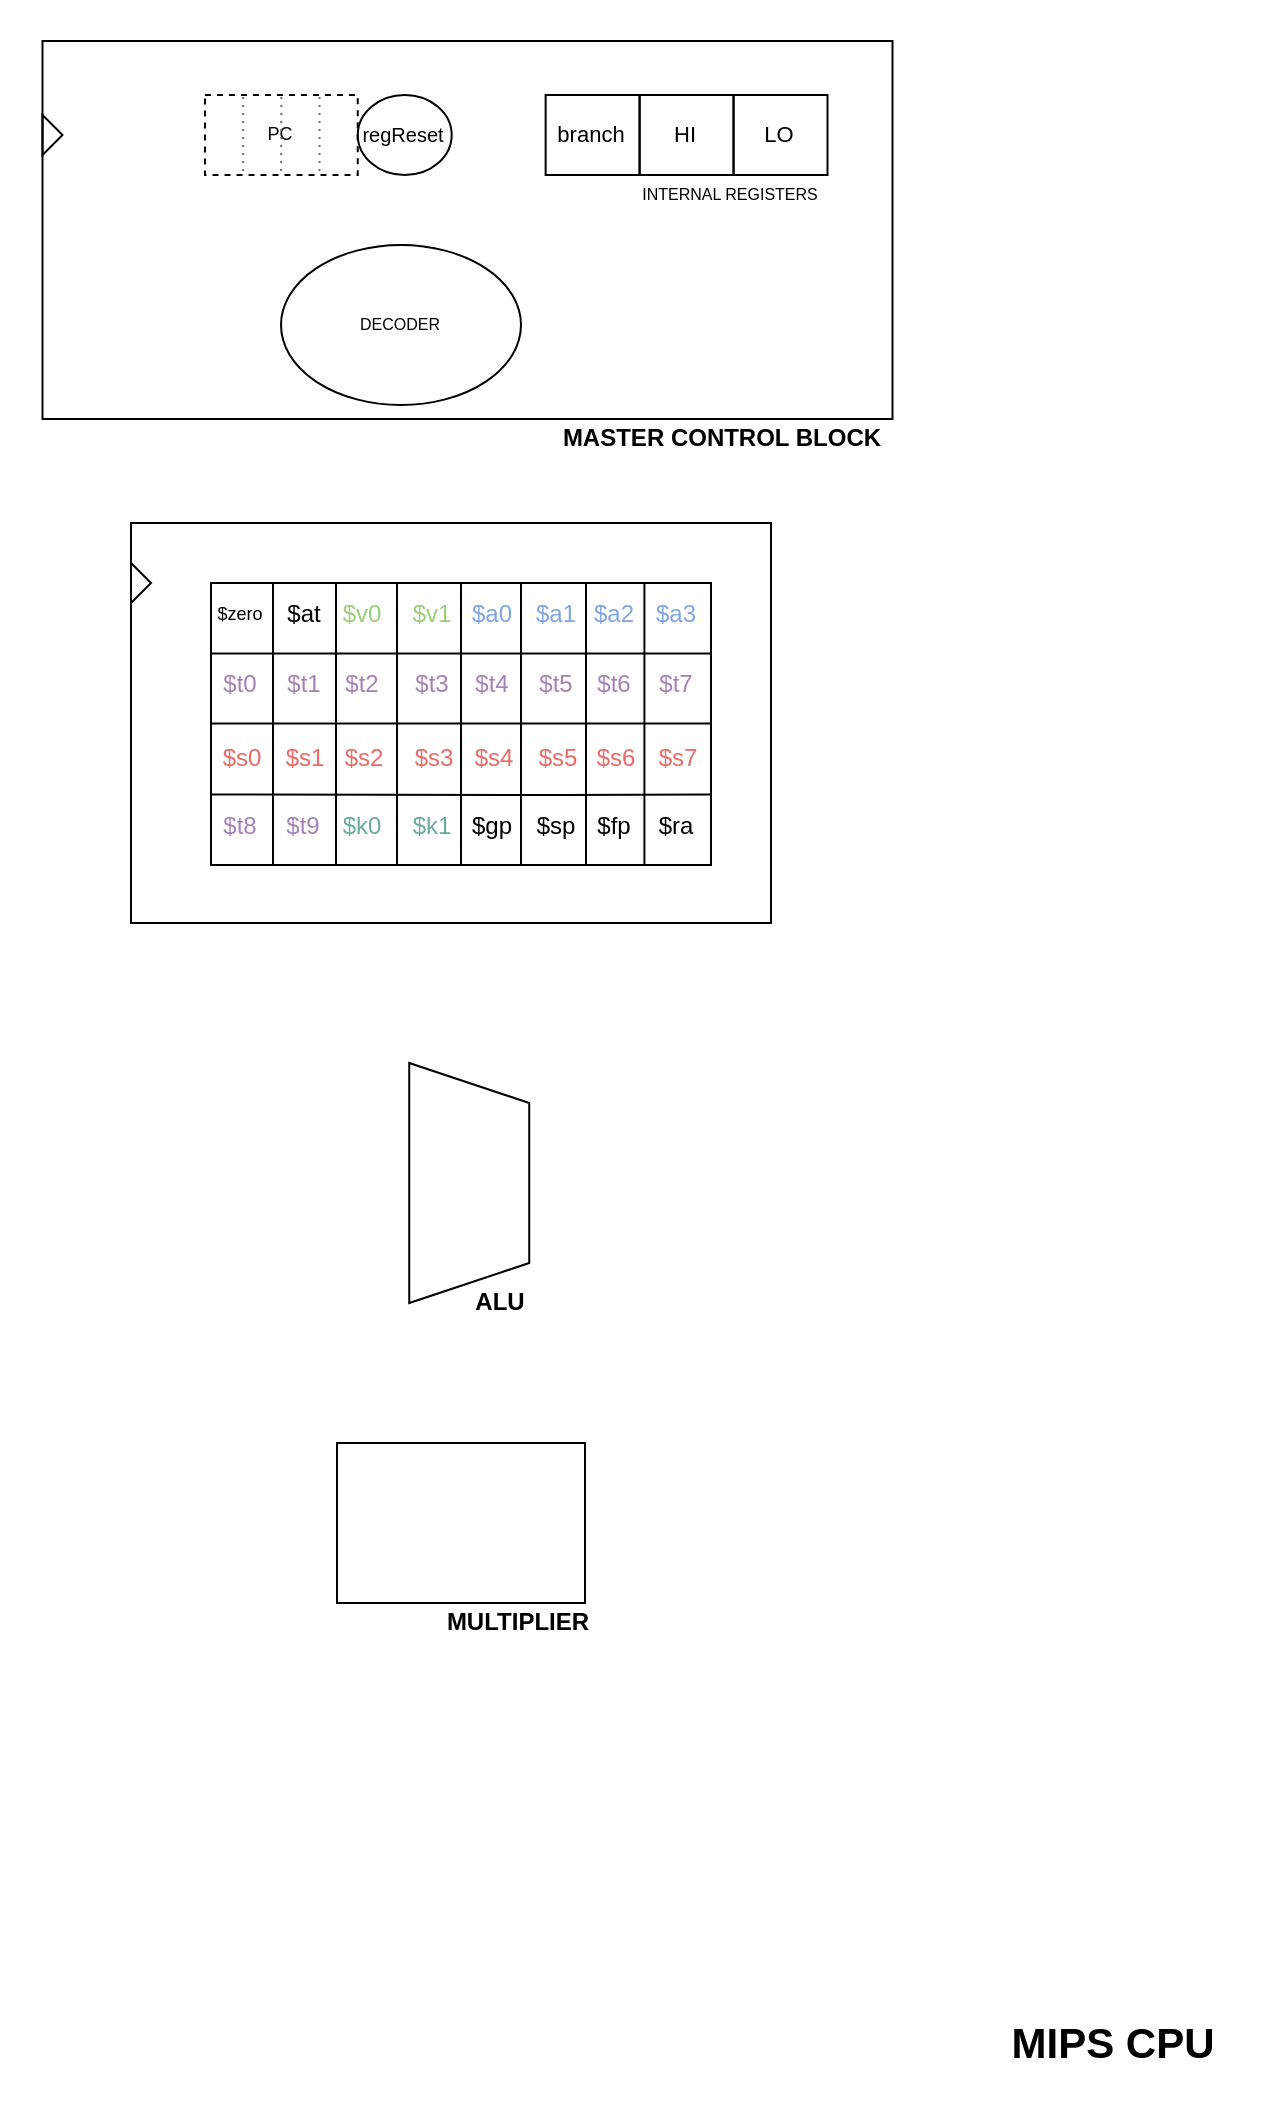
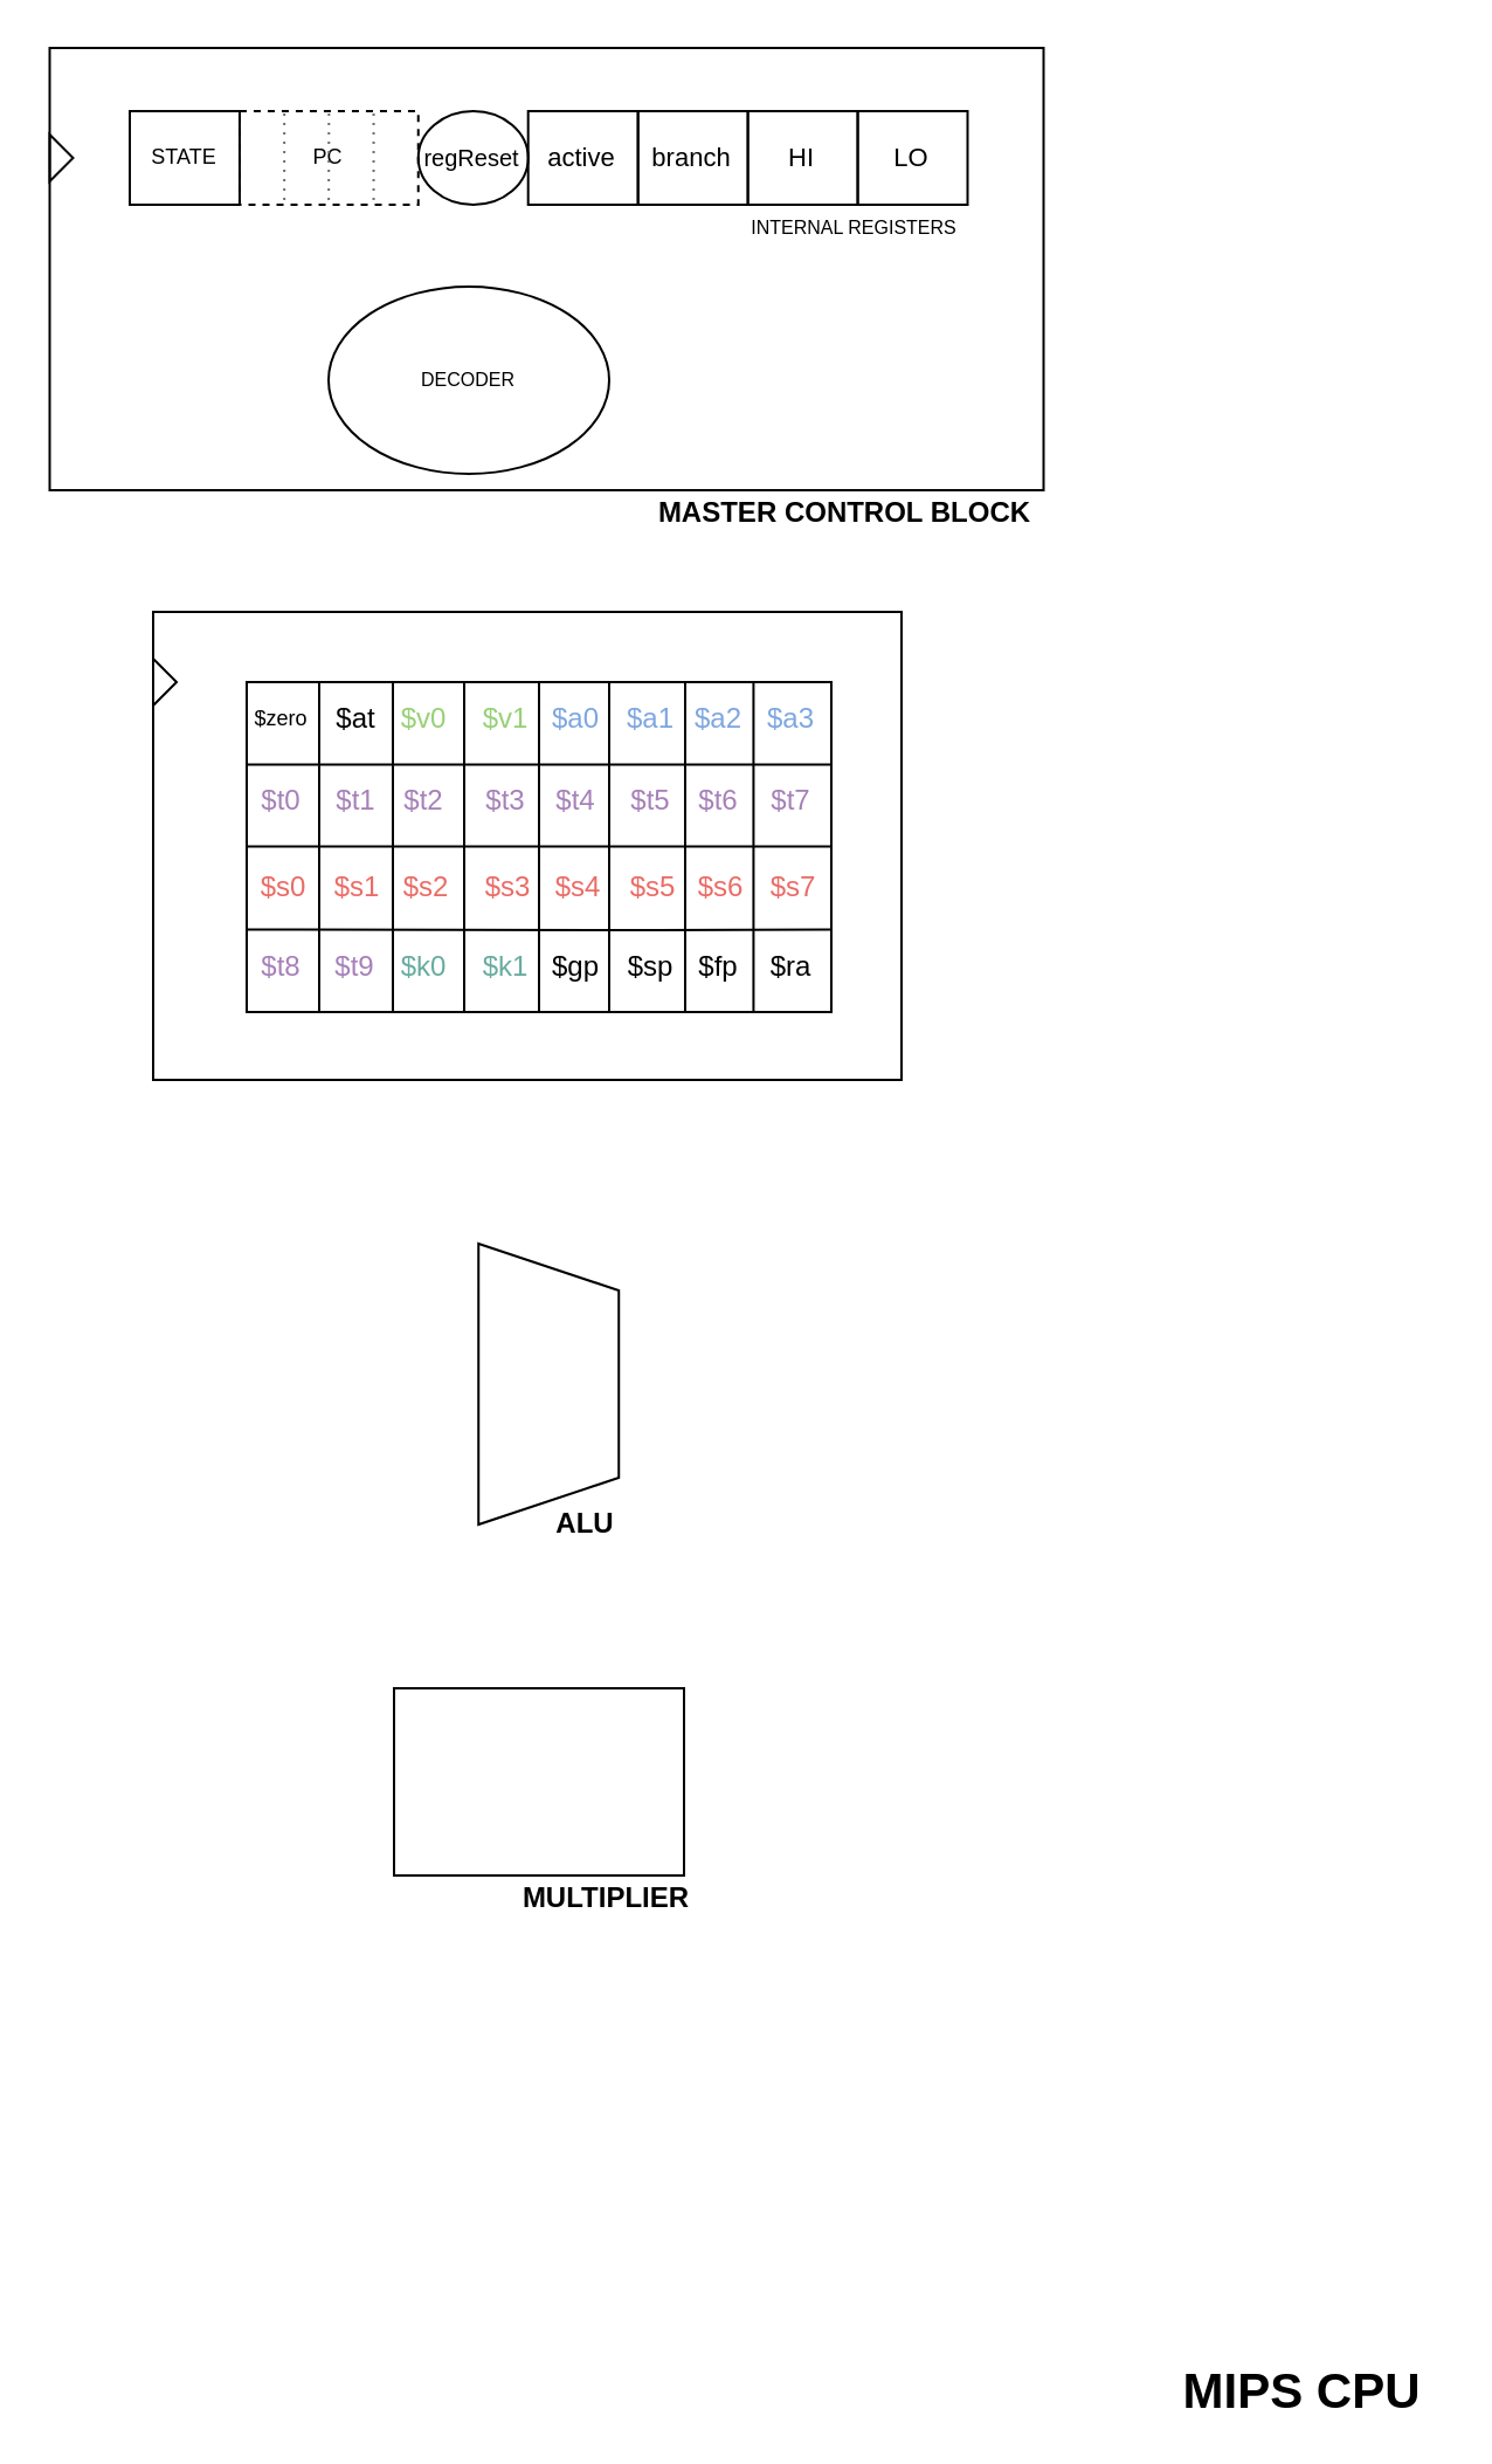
+ <mxCell id="60" value="STATE" style="rounded=0;whiteSpace=wrap;html=1;glass=1;fillColor=none;gradientColor=none;fontSize=9;" vertex="1" parent="59"><mxGeometry width="46.976" height="40" as="geometry" /></mxCell>
+ <mxCell id="62" value="&lt;font style=&quot;font-size: 11px;&quot;&gt;active&lt;/font&gt;" style="rounded=0;whiteSpace=wrap;html=1;glass=1;fillColor=none;gradientColor=none;fontSize=11;" vertex="1" parent="59"><mxGeometry x="170.347" width="46.976" height="40" as="geometry" /></mxCell>
